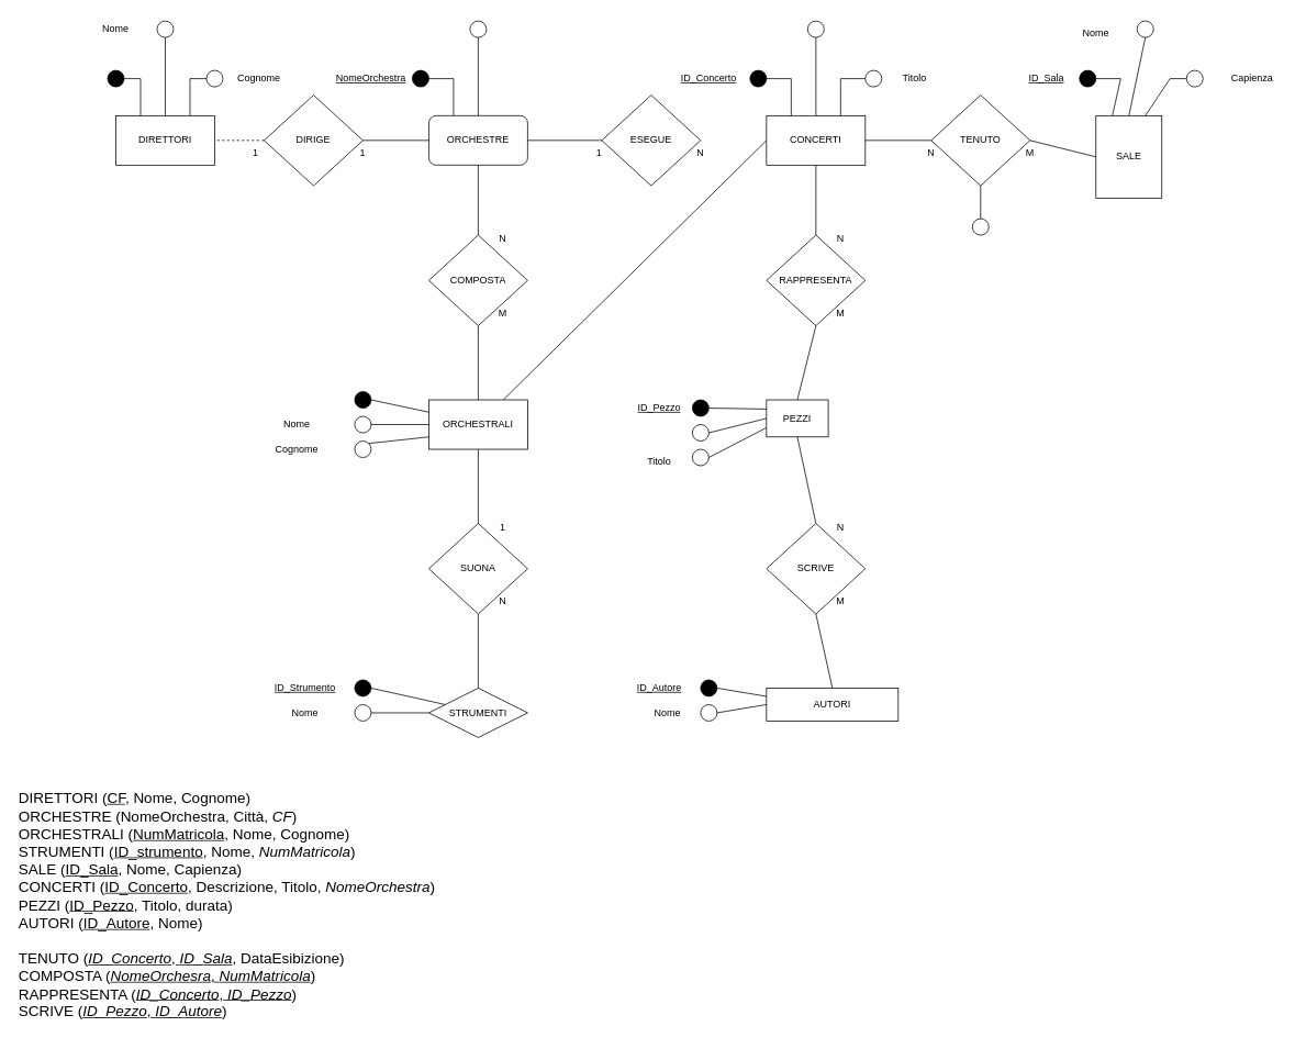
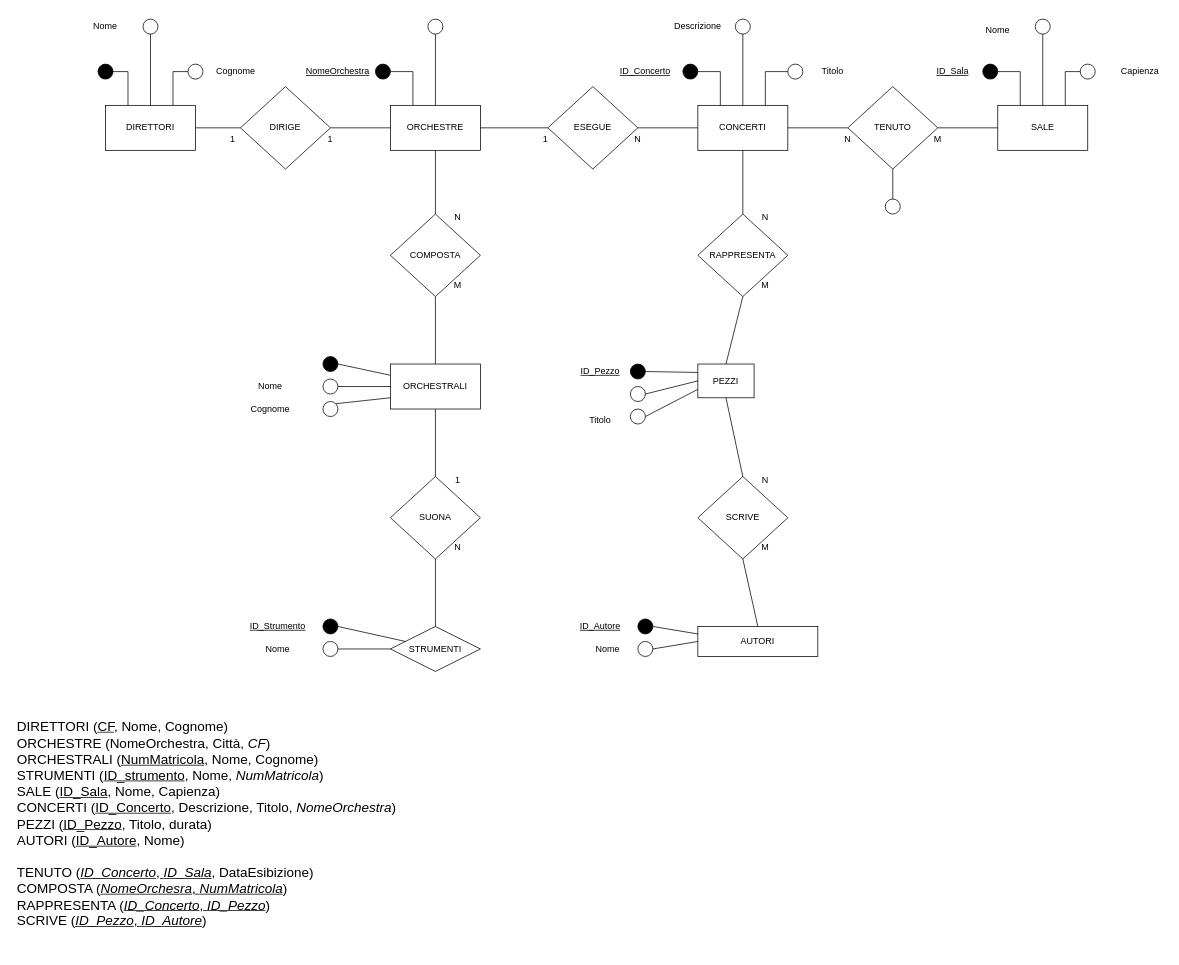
+ <mxCell id="62" value="Descrizione" style="text;html=1;strokeColor=none;fillColor=none;align=center;verticalAlign=middle;whiteSpace=wrap;rounded=0;" vertex="1" parent="1"><mxGeometry x="900" y="20" width="60" height="30" as="geometry" /></mxCell>
- <mxCell id="10" value="" style="endArrow=none;html=1;rounded=0;entryX=1;entryY=0.5;entryDx=0;entryDy=0;exitX=0;exitY=0.5;exitDx=0;exitDy=0;dashed=1;" edge="1" parent="1" source="9" target="2"><mxGeometry width="50" height="50" relative="1" as="geometry"><mxPoint x="320" y="325" as="sourcePoint" /><mxPoint x="370" y="275" as="targetPoint" /></mxGeometry></mxCell>
+ <mxCell id="10" value="" style="endArrow=none;html=1;rounded=0;entryX=1;entryY=0.5;entryDx=0;entryDy=0;exitX=0;exitY=0.5;exitDx=0;exitDy=0;" edge="1" parent="1" source="9" target="2"><mxGeometry width="50" height="50" relative="1" as="geometry"><mxPoint x="320" y="325" as="sourcePoint" /><mxPoint x="370" y="275" as="targetPoint" /></mxGeometry></mxCell>
- <mxCell id="8" value="ORCHESTRE" style="whiteSpace=wrap;html=1;rounded=1;" vertex="1" parent="1"><mxGeometry x="520" y="140" width="120" height="60" as="geometry" /></mxCell>
+ <mxCell id="8" value="ORCHESTRE" style="rounded=0;whiteSpace=wrap;html=1;" vertex="1" parent="1"><mxGeometry x="520" y="140" width="120" height="60" as="geometry" /></mxCell>
- <mxCell id="18" value="SALE" style="rounded=0;whiteSpace=wrap;html=1;" vertex="1" parent="1"><mxGeometry x="1330" y="140" width="80" height="100" as="geometry" /></mxCell>
+ <mxCell id="18" value="SALE" style="rounded=0;whiteSpace=wrap;html=1;" vertex="1" parent="1"><mxGeometry x="1330" y="140" width="120" height="60" as="geometry" /></mxCell>
- <mxCell id="16" value="" style="endArrow=none;html=1;rounded=0;exitX=0;exitY=0.5;exitDx=0;exitDy=0;" edge="1" parent="1" source="14" target="24"><mxGeometry width="50" height="50" relative="1" as="geometry"><mxPoint x="560" y="325" as="sourcePoint" /><mxPoint x="610" y="275" as="targetPoint" /></mxGeometry></mxCell>
+ <mxCell id="16" value="" style="endArrow=none;html=1;rounded=0;entryX=1;entryY=0.5;entryDx=0;entryDy=0;exitX=0;exitY=0.5;exitDx=0;exitDy=0;" edge="1" parent="1" source="14" target="13"><mxGeometry width="50" height="50" relative="1" as="geometry"><mxPoint x="560" y="325" as="sourcePoint" /><mxPoint x="610" y="275" as="targetPoint" /></mxGeometry></mxCell>
